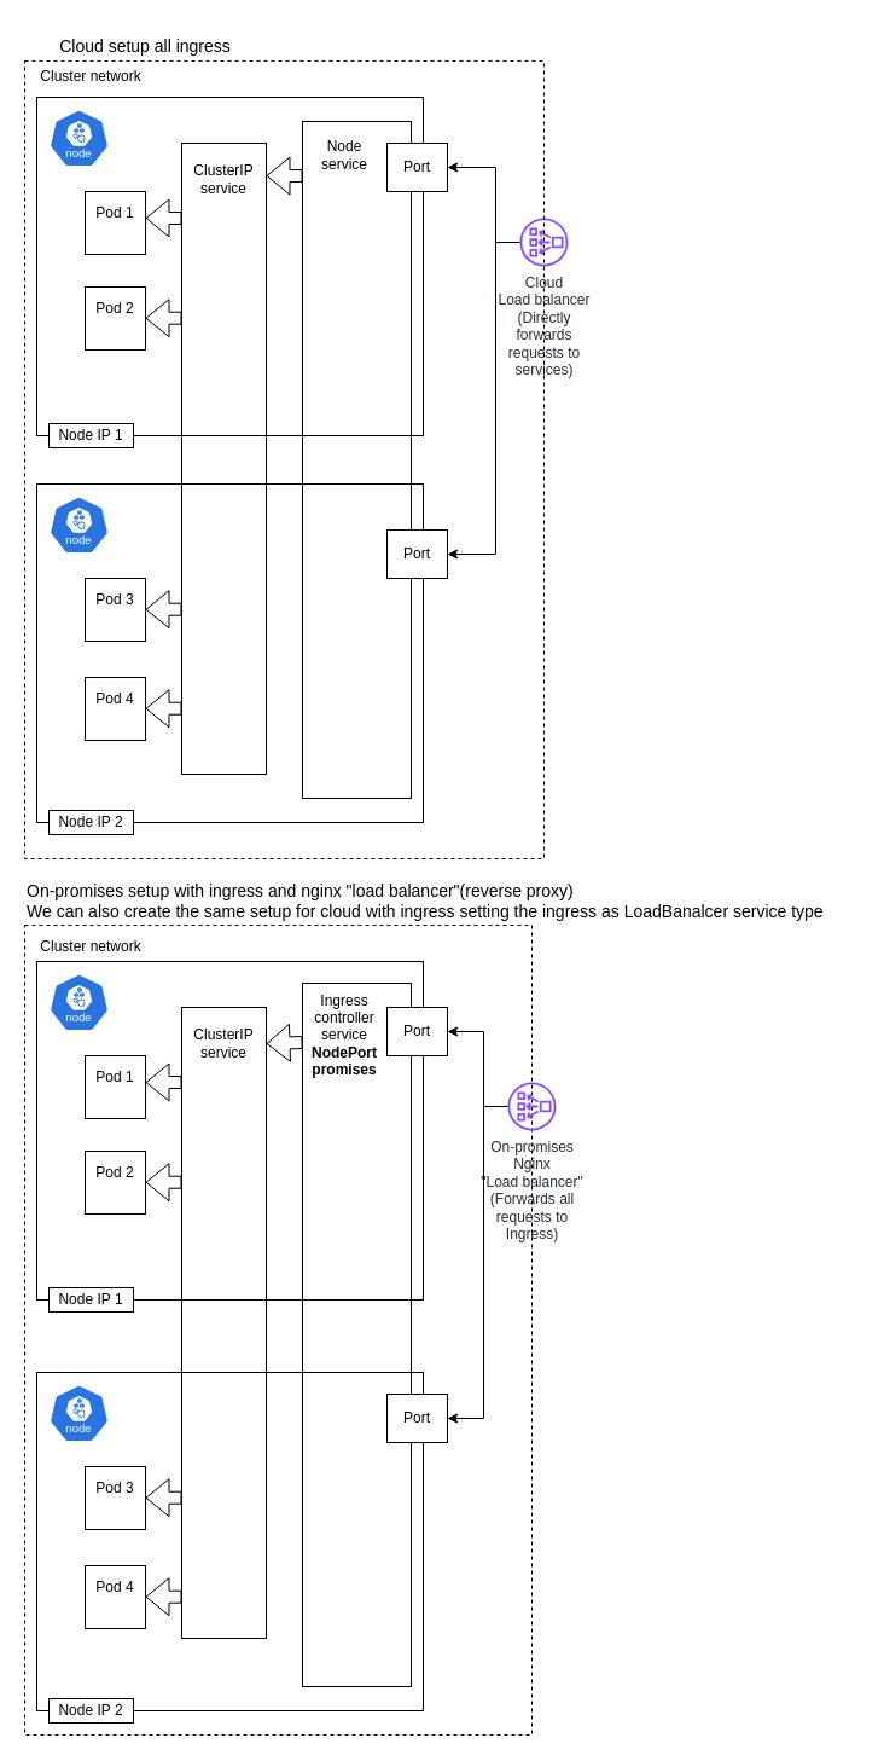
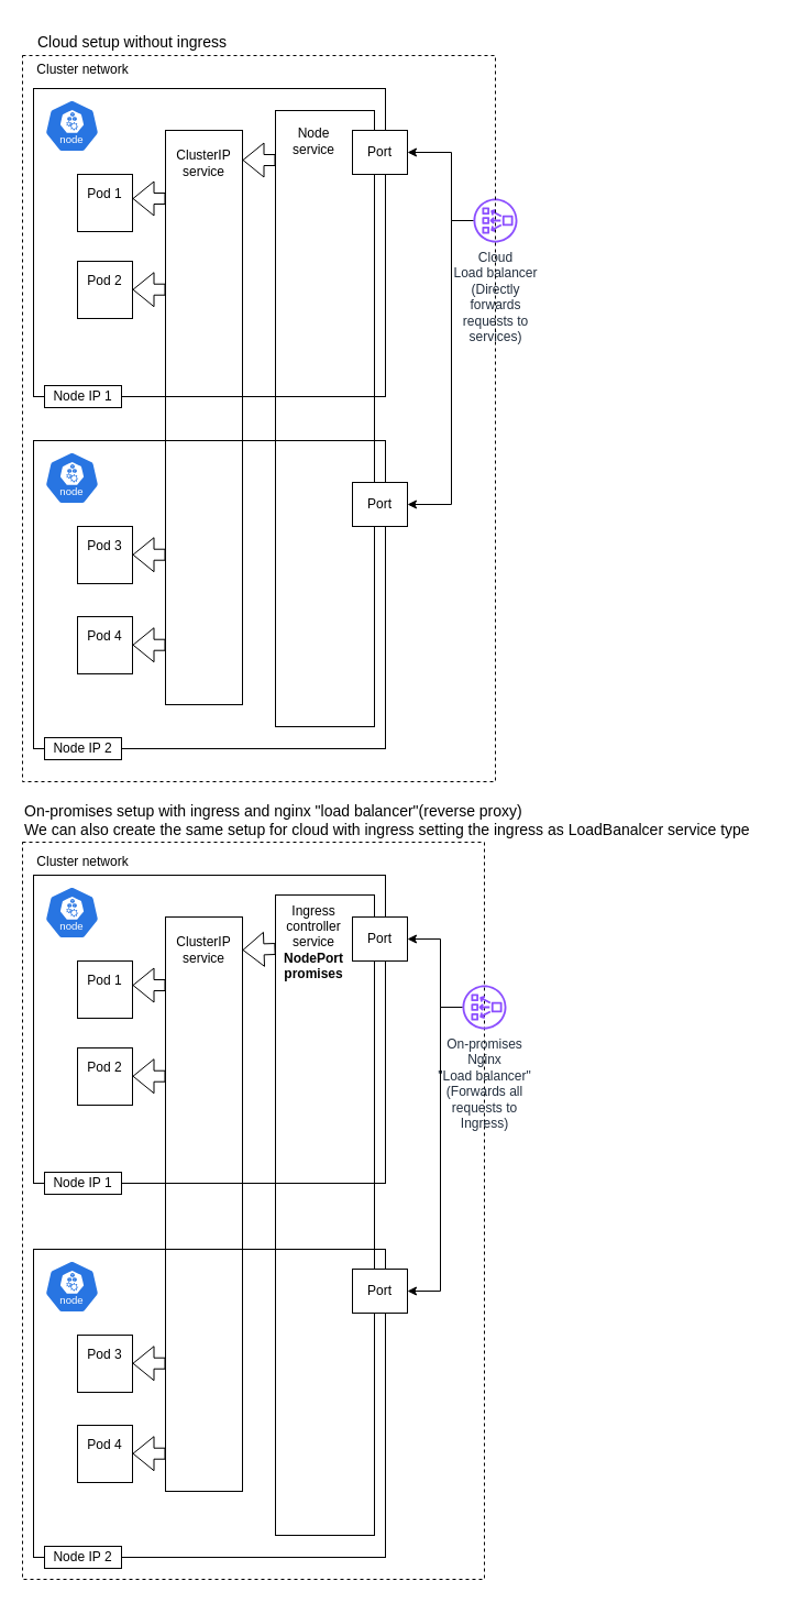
- <mxCell id="59" value="&lt;font style=&quot;font-size: 14px;&quot;&gt;Cloud setup all ingress&lt;/font&gt;" style="text;html=1;align=center;verticalAlign=middle;whiteSpace=wrap;rounded=0;" vertex="1" parent="1"><mxGeometry x="30" y="20" width="180" height="35" as="geometry" /></mxCell>
+ <mxCell id="59" value="&lt;font style=&quot;font-size: 14px;&quot;&gt;Cloud setup without ingress&lt;/font&gt;" style="text;html=1;align=center;verticalAlign=middle;whiteSpace=wrap;rounded=0;" vertex="1" parent="1"><mxGeometry x="30" y="20" width="180" height="35" as="geometry" /></mxCell>
